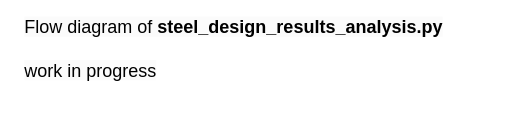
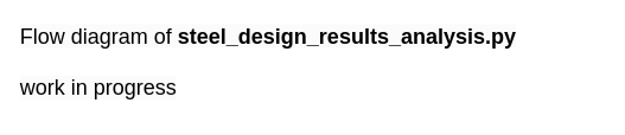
- <mxCell id="2" value="&lt;span style=&quot;color: rgb(0, 0, 0); font-family: Helvetica; font-size: 24px; font-style: normal; font-variant-ligatures: normal; font-variant-caps: normal; letter-spacing: normal; orphans: 2; text-align: center; text-indent: 0px; text-transform: none; widows: 2; word-spacing: 0px; -webkit-text-stroke-width: 0px; background-color: rgb(251, 251, 251); text-decoration-thickness: initial; text-decoration-style: initial; text-decoration-color: initial; float: none; display: inline !important;&quot;&gt;Flow diagram of&amp;nbsp;&lt;b&gt;steel_design_results_analysis.py&lt;/b&gt;&lt;br&gt;&lt;br&gt;work in progress&lt;br&gt;&lt;/span&gt;" style="text;whiteSpace=wrap;html=1;" vertex="1" parent="1"><mxGeometry x="30" y="15" width="660" height="110" as="geometry" /></mxCell>
+ <mxCell id="2" value="&lt;span style=&quot;color: rgb(0, 0, 0); font-family: Helvetica; font-size: 24px; font-style: normal; font-variant-ligatures: normal; font-variant-caps: normal; letter-spacing: normal; orphans: 2; text-align: center; text-indent: 0px; text-transform: none; widows: 2; word-spacing: 0px; -webkit-text-stroke-width: 0px; background-color: rgb(251, 251, 251); text-decoration-thickness: initial; text-decoration-style: initial; text-decoration-color: initial; float: none; display: inline !important;&quot;&gt;Flow diagram of&amp;nbsp;&lt;b&gt;steel_design_results_analysis.py&lt;/b&gt;&lt;br&gt;&lt;br&gt;work in progress&lt;br&gt;&lt;/span&gt;" style="text;whiteSpace=wrap;html=1;" vertex="1" parent="1"><mxGeometry x="20" y="20" width="660" height="110" as="geometry" /></mxCell>
